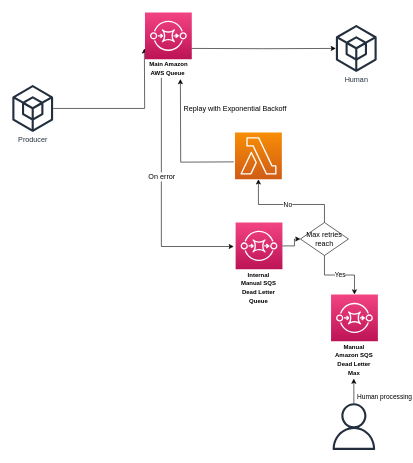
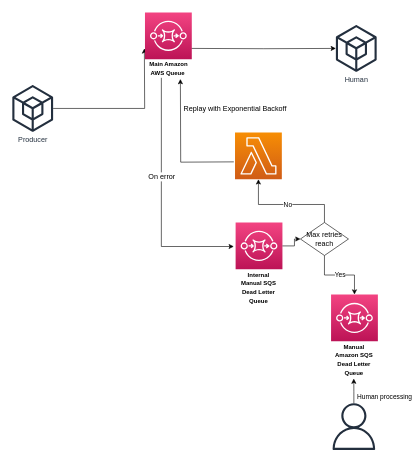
- <mxCell id="20" value="&lt;span style=&quot;font-size: 10px&quot;&gt;&lt;b&gt;Manual &lt;br&gt;Amazon SQS &lt;br&gt;Dead Letter &lt;br&gt;Max&lt;/b&gt;&lt;/span&gt;" style="text;html=1;resizable=0;autosize=1;align=center;verticalAlign=middle;points=[];fillColor=none;strokeColor=none;rounded=0;" parent="18" vertex="1"><mxGeometry y="78" width="80" height="60" as="geometry" /></mxCell>
+ <mxCell id="20" value="&lt;span style=&quot;font-size: 10px&quot;&gt;&lt;b&gt;Manual &lt;br&gt;Amazon SQS &lt;br&gt;Dead Letter &lt;br&gt;Queue&lt;/b&gt;&lt;/span&gt;" style="text;html=1;resizable=0;autosize=1;align=center;verticalAlign=middle;points=[];fillColor=none;strokeColor=none;rounded=0;" parent="18" vertex="1"><mxGeometry y="78" width="80" height="60" as="geometry" /></mxCell>
